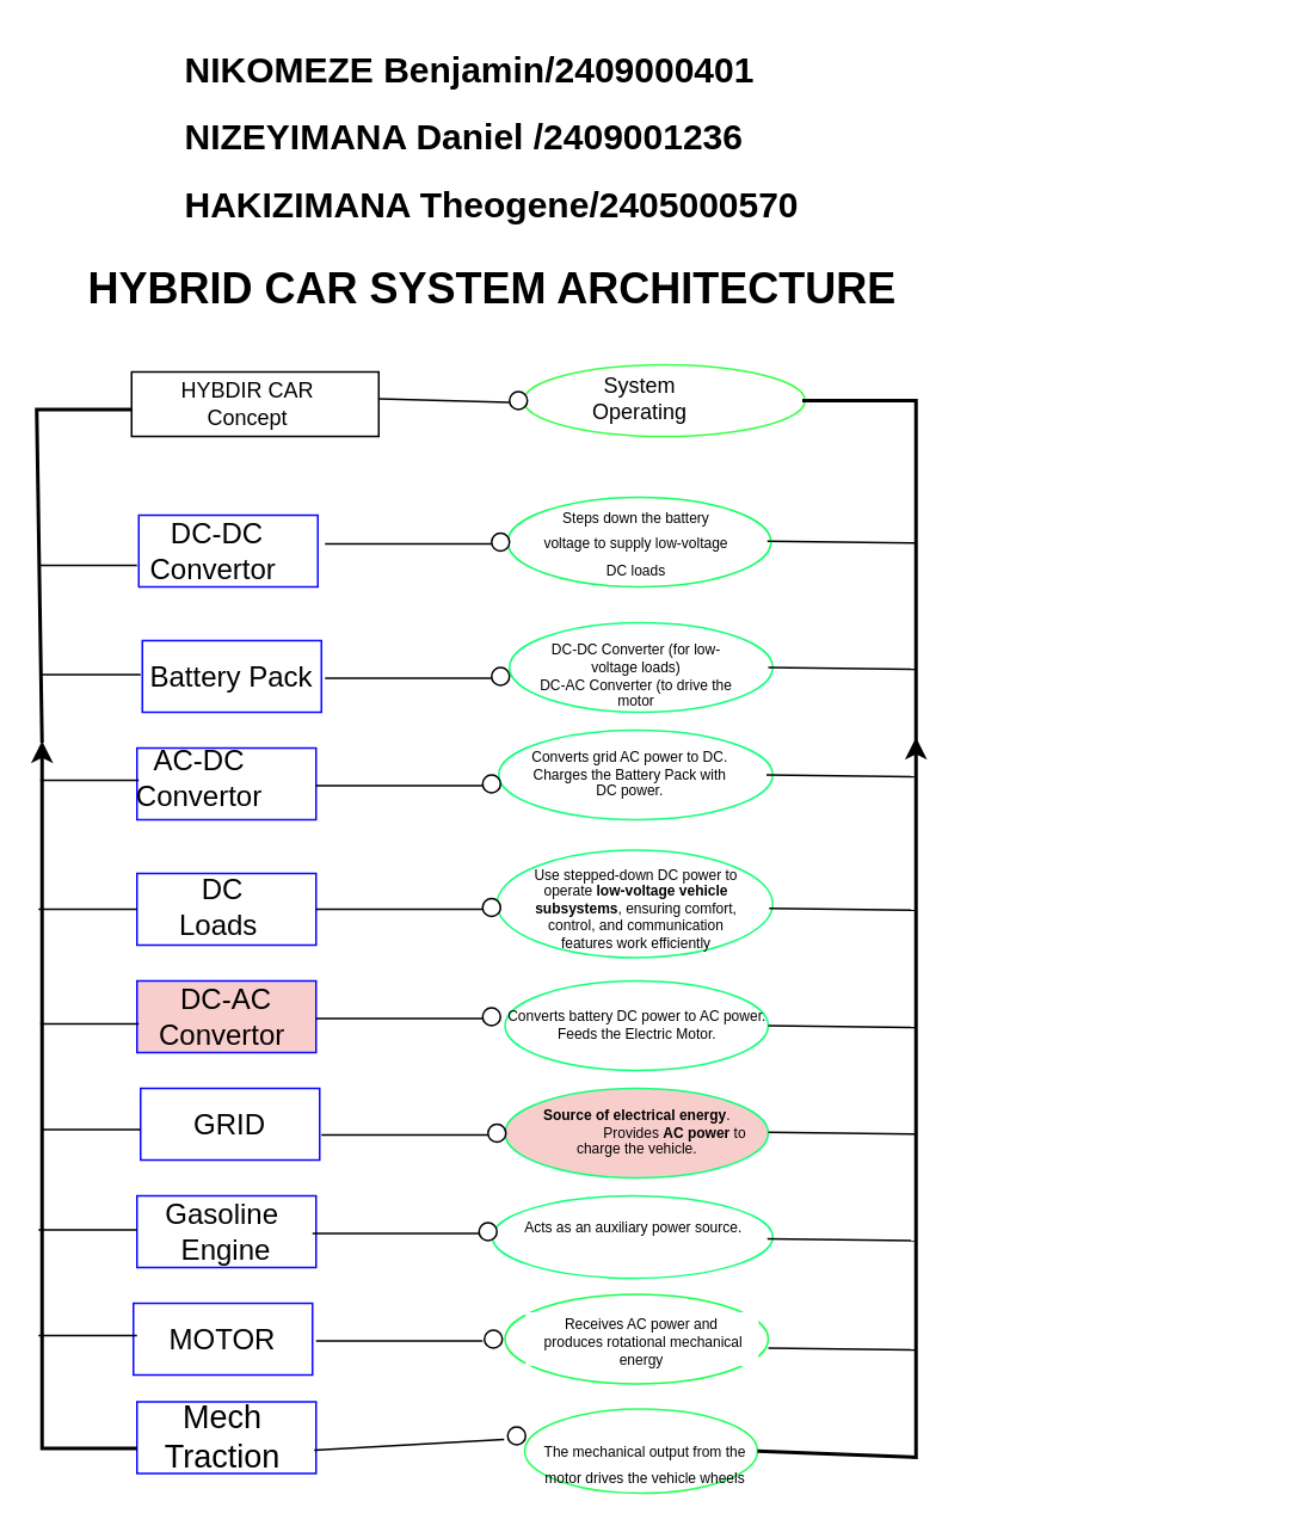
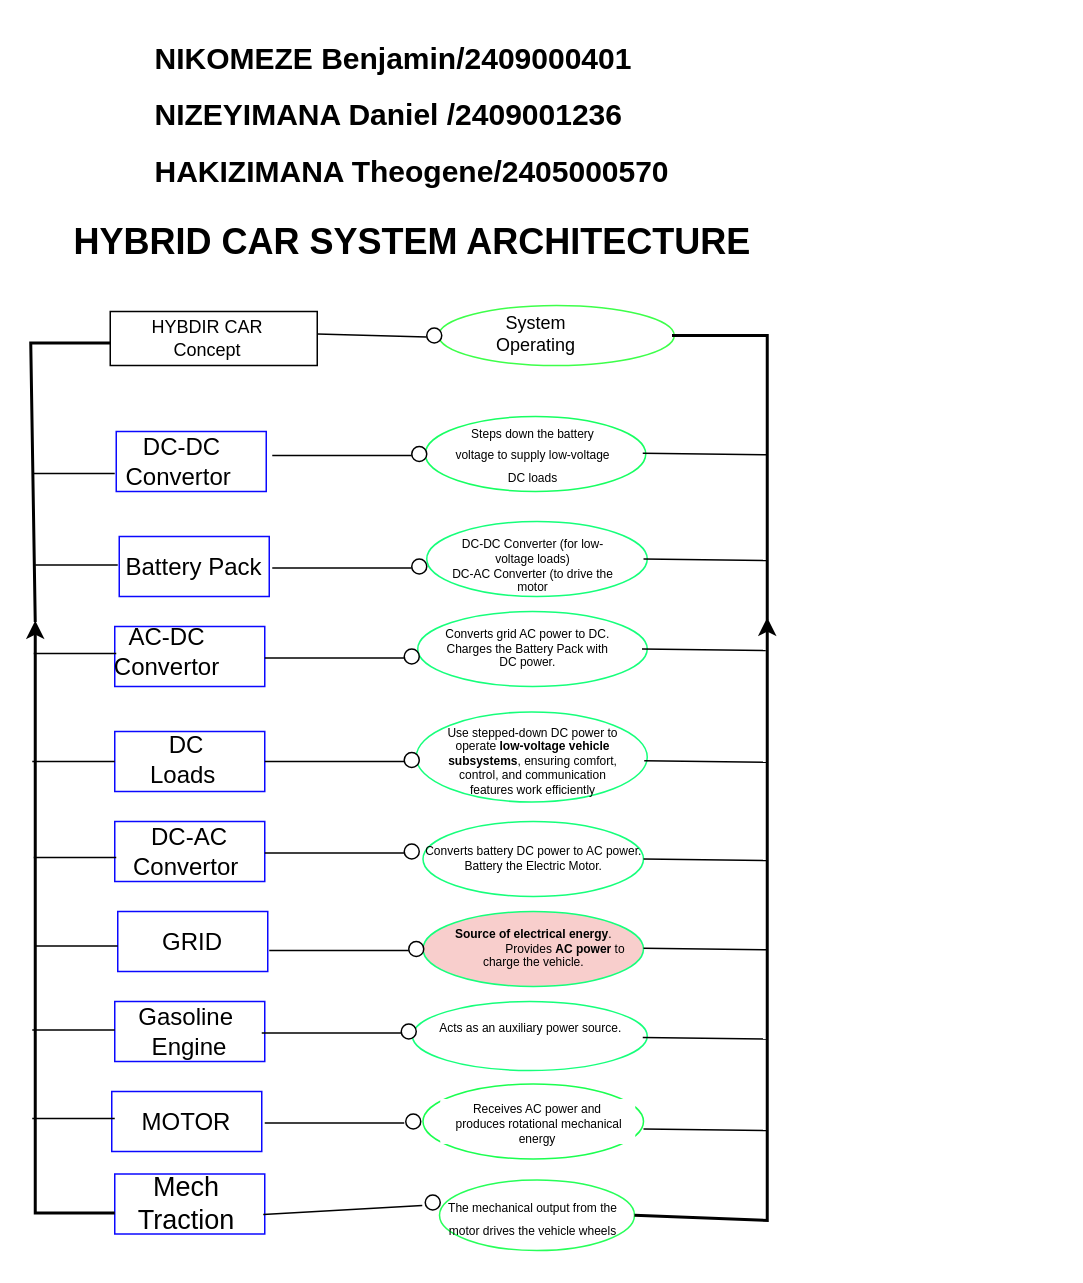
- <mxCell id="13" value="&lt;font style=&quot;font-size: 16px;&quot;&gt;DC-AC&lt;/font&gt;&lt;div&gt;&lt;font style=&quot;font-size: 16px;&quot;&gt;Convertor&amp;nbsp;&lt;/font&gt;&lt;/div&gt;" style="rounded=0;whiteSpace=wrap;html=1;strokeColor=#0B08FF;fillColor=#f8cecc;" parent="1" vertex="1"><mxGeometry x="76" y="547" width="100" height="40" as="geometry" /></mxCell>
+ <mxCell id="13" value="&lt;font style=&quot;font-size: 16px;&quot;&gt;DC-AC&lt;/font&gt;&lt;div&gt;&lt;font style=&quot;font-size: 16px;&quot;&gt;Convertor&amp;nbsp;&lt;/font&gt;&lt;/div&gt;" style="rounded=0;whiteSpace=wrap;html=1;strokeColor=#0B08FF;" parent="1" vertex="1"><mxGeometry x="76" y="547" width="100" height="40" as="geometry" /></mxCell>
- <mxCell id="14" value="&lt;div style=&quot;font-size: 8px;&quot;&gt;Converts battery DC power to AC power.&lt;/div&gt;&lt;div style=&quot;font-size: 8px;&quot;&gt;Feeds the Electric Motor.&lt;/div&gt;" style="ellipse;whiteSpace=wrap;html=1;strokeColor=#16FF7B;" parent="1" vertex="1"><mxGeometry x="281.5" y="547" width="147" height="50" as="geometry" /></mxCell>
+ <mxCell id="14" value="&lt;div style=&quot;font-size: 8px;&quot;&gt;Converts battery DC power to AC power.&lt;/div&gt;&lt;div style=&quot;font-size: 8px;&quot;&gt;Battery the Electric Motor.&lt;/div&gt;" style="ellipse;whiteSpace=wrap;html=1;strokeColor=#16FF7B;" parent="1" vertex="1"><mxGeometry x="281.5" y="547" width="147" height="50" as="geometry" /></mxCell>
- <mxCell id="73" value="&lt;span style=&quot;font-size: 8px;&quot;&gt;The mechanical output from the motor drives the vehicle wheels&lt;/span&gt;" style="text;html=1;align=center;verticalAlign=middle;whiteSpace=wrap;rounded=0;" parent="1" vertex="1"><mxGeometry x="302" y="801" width="116" height="30" as="geometry" /></mxCell>
+ <mxCell id="73" value="&lt;span style=&quot;font-size: 8px;&quot;&gt;The mechanical output from the motor drives the vehicle wheels&lt;/span&gt;" style="text;html=1;align=center;verticalAlign=middle;whiteSpace=wrap;rounded=0;" parent="1" vertex="1"><mxGeometry x="297" y="796" width="116" height="30" as="geometry" /></mxCell>
